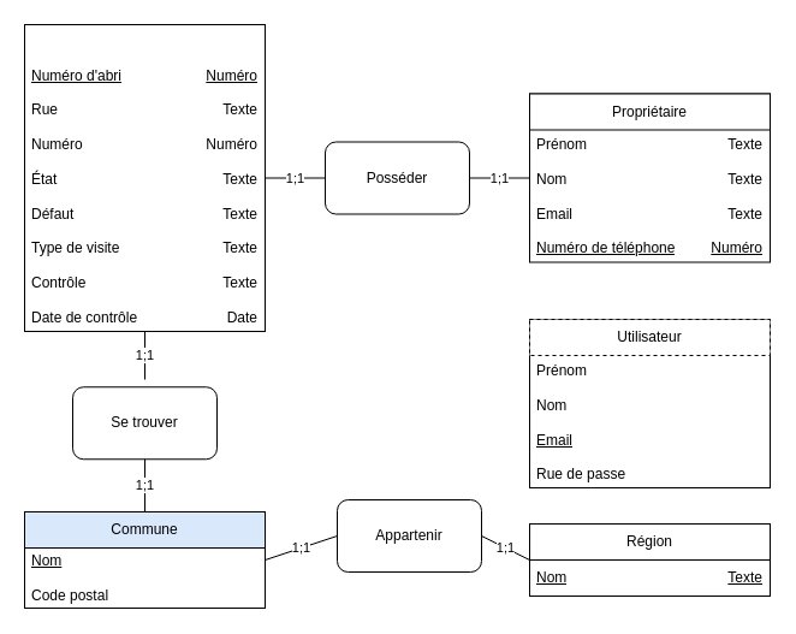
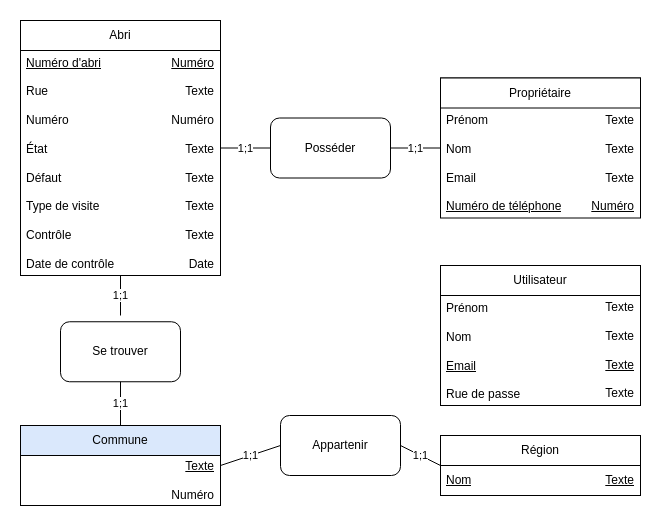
+ <mxCell id="7" value="Abri" style="rounded=0;whiteSpace=wrap;html=1;" parent="1" vertex="1"><mxGeometry x="20" y="20" width="200" height="30" as="geometry" /></mxCell>
- <mxCell id="3" value="Utilisateur" style="rounded=0;whiteSpace=wrap;html=1;dashed=1;" parent="1" vertex="1"><mxGeometry x="440" y="265" width="200" height="30" as="geometry" /></mxCell>
+ <mxCell id="3" value="Utilisateur" style="rounded=0;whiteSpace=wrap;html=1;" parent="1" vertex="1"><mxGeometry x="440" y="265" width="200" height="30" as="geometry" /></mxCell>
+ <mxCell id="5" value="Texte&lt;br&gt;&lt;br&gt;Texte&lt;br&gt;&lt;br&gt;&lt;u&gt;Texte&lt;/u&gt;&lt;br&gt;&lt;br&gt;Texte" style="text;strokeColor=none;fillColor=none;align=right;verticalAlign=middle;spacingLeft=4;spacingRight=4;overflow=hidden;points=[[0,0.5],[1,0.5]];portConstraint=eastwest;rotatable=0;whiteSpace=wrap;html=1;" parent="1" vertex="1"><mxGeometry x="560" y="295" width="80" height="110" as="geometry" /></mxCell>
- <mxCell id="12" value="&lt;u&gt;Nom&lt;/u&gt;&lt;br&gt;&lt;br&gt;Code postal" style="text;strokeColor=none;fillColor=none;align=left;verticalAlign=middle;spacingLeft=4;spacingRight=4;overflow=hidden;points=[[0,0.5],[1,0.5]];portConstraint=eastwest;rotatable=0;whiteSpace=wrap;html=1;" parent="1" vertex="1"><mxGeometry x="20" y="455" width="100" height="50" as="geometry" /></mxCell>
+ <mxCell id="13" value="&lt;u&gt;Texte&lt;/u&gt;&lt;br&gt;&lt;br&gt;Numéro" style="text;strokeColor=none;fillColor=none;align=right;verticalAlign=middle;spacingLeft=4;spacingRight=4;overflow=hidden;points=[[0,0.5],[1,0.5]];portConstraint=eastwest;rotatable=0;whiteSpace=wrap;html=1;" parent="1" vertex="1"><mxGeometry x="120" y="455" width="100" height="50" as="geometry" /></mxCell>
